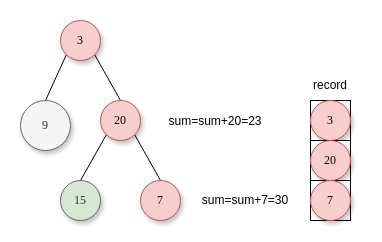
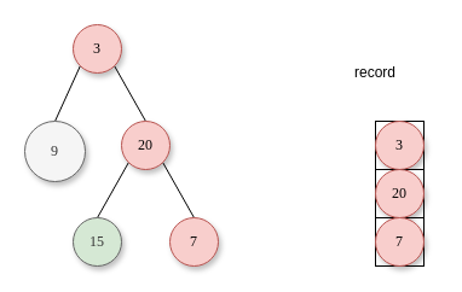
- <mxCell id="19" value="record" style="text;html=1;strokeColor=none;fillColor=none;align=center;verticalAlign=middle;whiteSpace=wrap;rounded=0;" vertex="1" parent="1"><mxGeometry x="300" y="70" width="60" height="30" as="geometry" /></mxCell>
+ <mxCell id="19" value="record" style="text;html=1;strokeColor=none;fillColor=none;align=center;verticalAlign=middle;whiteSpace=wrap;rounded=0;" vertex="1" parent="1"><mxGeometry x="280" y="45" width="60" height="30" as="geometry" /></mxCell>
- <mxCell id="12" value="sum=sum+20=23" style="text;html=1;strokeColor=none;fillColor=none;align=center;verticalAlign=middle;whiteSpace=wrap;rounded=0;" vertex="1" parent="1"><mxGeometry x="160" y="101" width="110" height="40" as="geometry" /></mxCell>
- <mxCell id="11" value="sum=sum+7=30" style="text;html=1;strokeColor=none;fillColor=none;align=center;verticalAlign=middle;whiteSpace=wrap;rounded=0;" vertex="1" parent="1"><mxGeometry x="190" y="180" width="110" height="40" as="geometry" /></mxCell>
